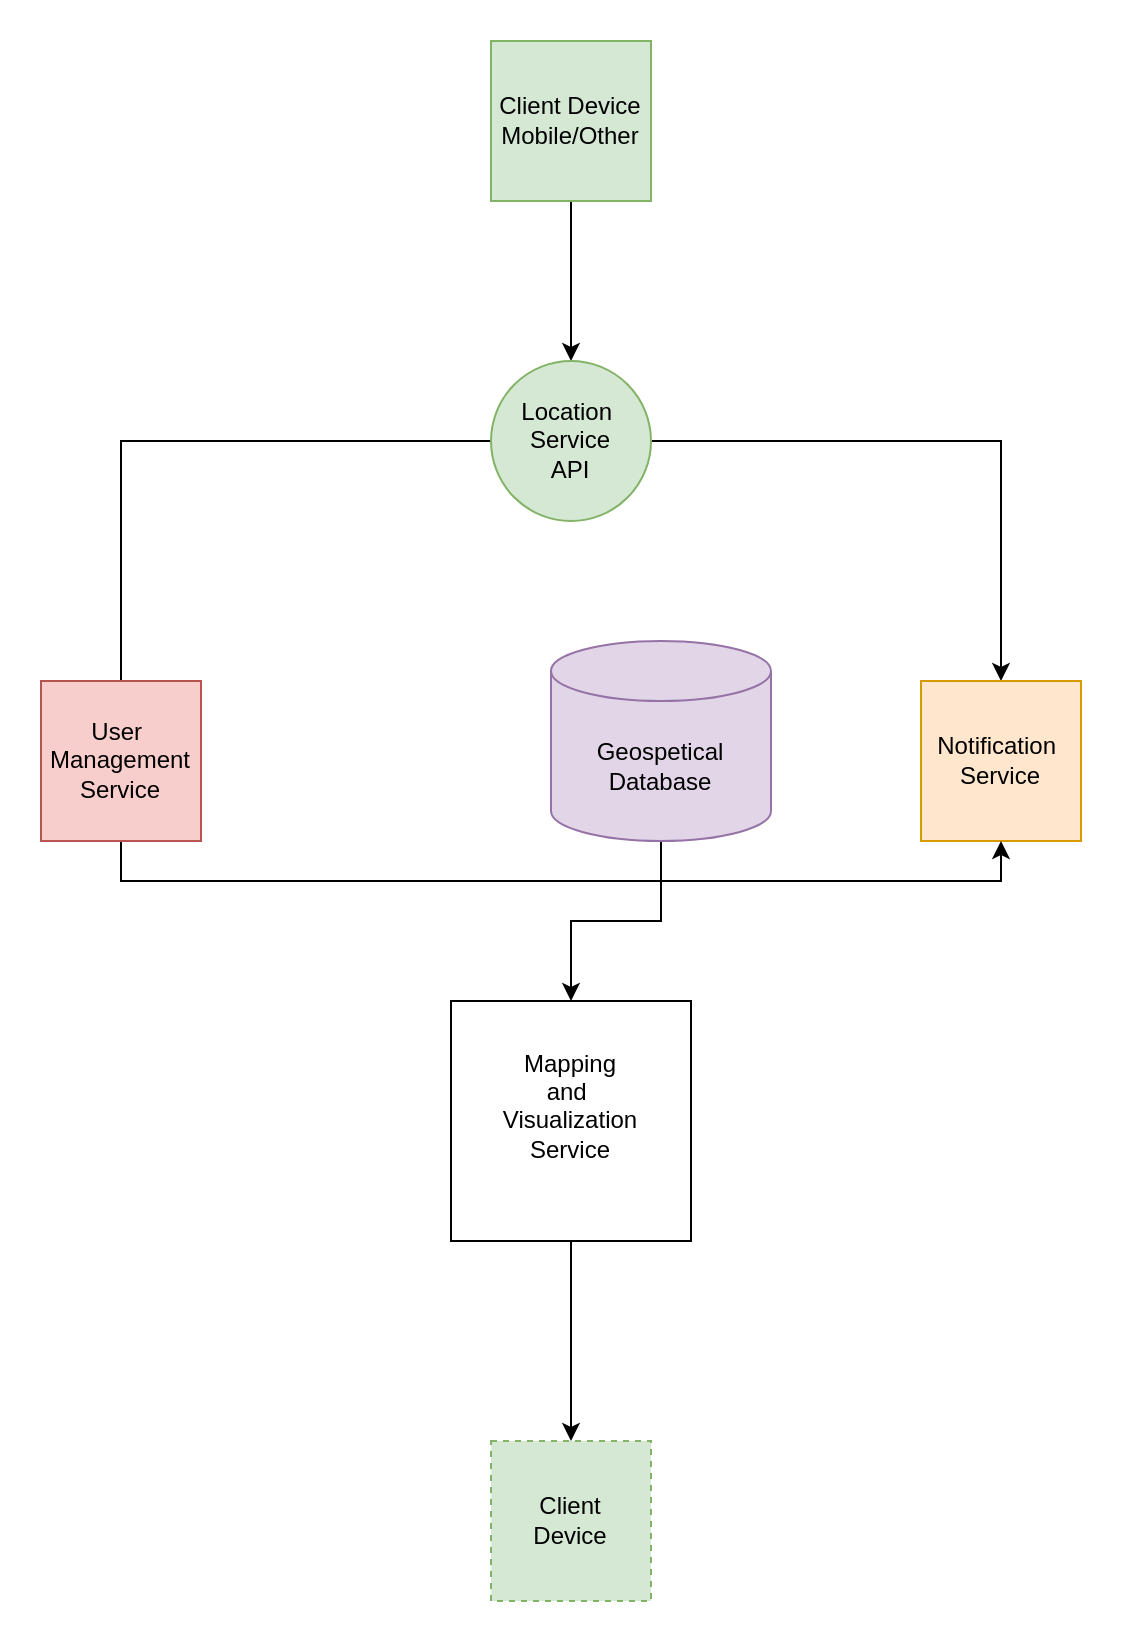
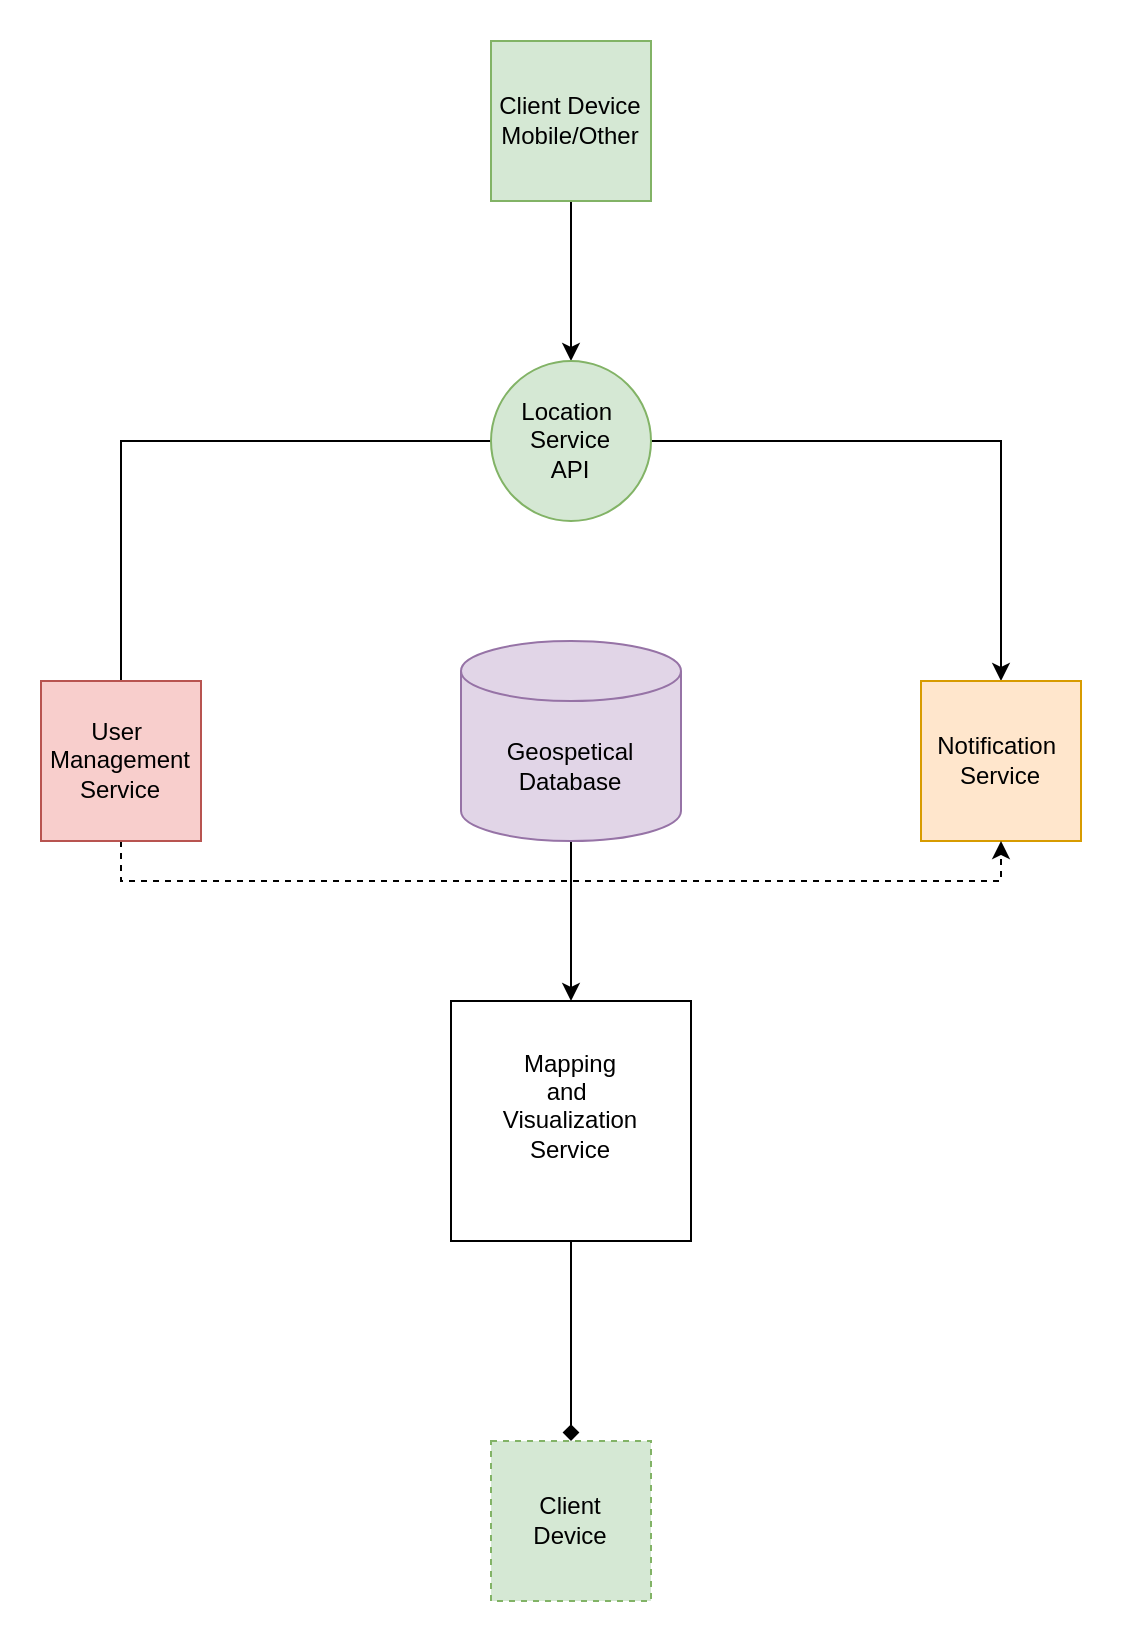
- <mxCell id="11" value="Geospetical&lt;div&gt;Database&lt;/div&gt;" style="shape=cylinder3;whiteSpace=wrap;html=1;boundedLbl=1;backgroundOutline=1;size=15;fillColor=#e1d5e7;strokeColor=#9673a6;" vertex="1" parent="1"><mxGeometry x="275" y="320" width="110" height="100" as="geometry" /></mxCell>
+ <mxCell id="11" value="Geospetical&lt;div&gt;Database&lt;/div&gt;" style="shape=cylinder3;whiteSpace=wrap;html=1;boundedLbl=1;backgroundOutline=1;size=15;fillColor=#e1d5e7;strokeColor=#9673a6;" vertex="1" parent="1"><mxGeometry x="230" y="320" width="110" height="100" as="geometry" /></mxCell>
- <mxCell id="8" style="edgeStyle=orthogonalEdgeStyle;rounded=0;orthogonalLoop=1;jettySize=auto;html=1;exitX=0.5;exitY=1;exitDx=0;exitDy=0;entryX=0.5;entryY=1;entryDx=0;entryDy=0;" edge="1" parent="1" source="9" target="7"><mxGeometry relative="1" as="geometry" /></mxCell>
+ <mxCell id="8" style="edgeStyle=orthogonalEdgeStyle;rounded=0;orthogonalLoop=1;jettySize=auto;html=1;exitX=0.5;exitY=1;exitDx=0;exitDy=0;entryX=0.5;entryY=1;entryDx=0;entryDy=0;dashed=1;" edge="1" parent="1" source="9" target="7"><mxGeometry relative="1" as="geometry" /></mxCell>
- <mxCell id="12" style="edgeStyle=orthogonalEdgeStyle;rounded=0;orthogonalLoop=1;jettySize=auto;html=1;entryX=0.5;entryY=0;entryDx=0;entryDy=0;" edge="1" parent="1" source="13" target="14"><mxGeometry relative="1" as="geometry" /></mxCell>
+ <mxCell id="12" style="edgeStyle=orthogonalEdgeStyle;rounded=0;orthogonalLoop=1;jettySize=auto;html=1;entryX=0.5;entryY=0;entryDx=0;entryDy=0;endArrow=diamond;" edge="1" parent="1" source="13" target="14"><mxGeometry relative="1" as="geometry" /></mxCell>
